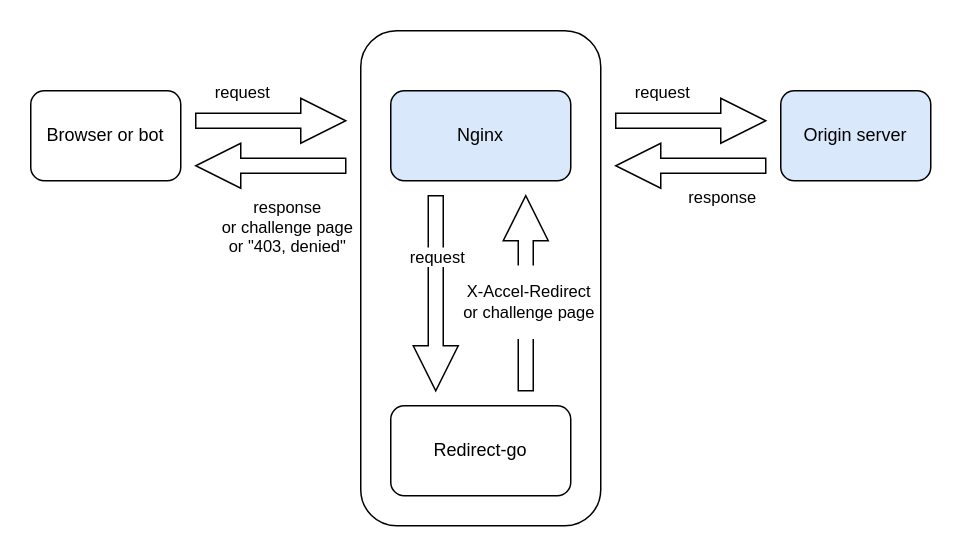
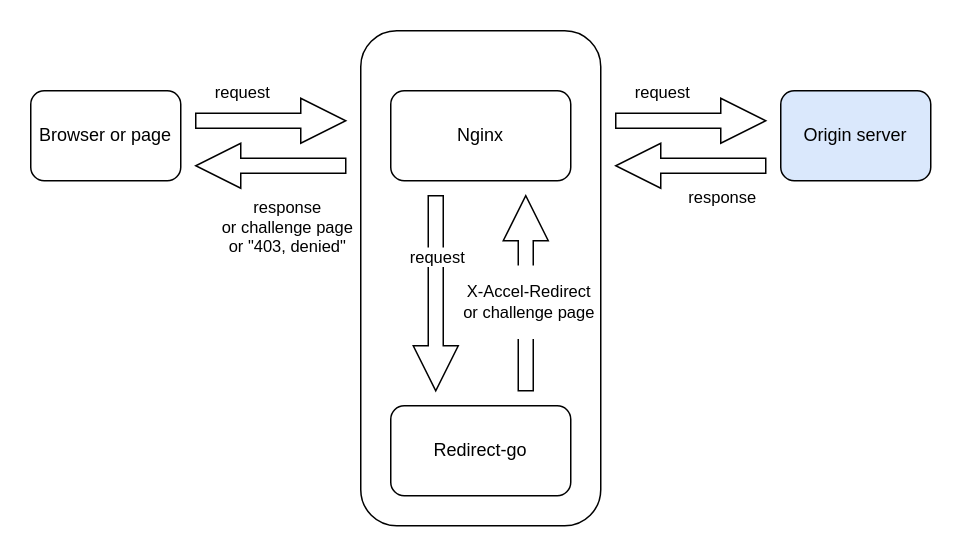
- <mxCell id="8" value="Browser or bot" style="rounded=1;whiteSpace=wrap;html=1;" vertex="1" parent="1"><mxGeometry x="20" y="60" width="100" height="60" as="geometry" /></mxCell>
+ <mxCell id="8" value="Browser or page" style="rounded=1;whiteSpace=wrap;html=1;" vertex="1" parent="1"><mxGeometry x="20" y="60" width="100" height="60" as="geometry" /></mxCell>
- <mxCell id="6" value="Nginx" style="rounded=1;whiteSpace=wrap;html=1;fillColor=#dae8fc;" vertex="1" parent="1"><mxGeometry x="260" y="60" width="120" height="60" as="geometry" /></mxCell>
+ <mxCell id="6" value="Nginx" style="rounded=1;whiteSpace=wrap;html=1;" vertex="1" parent="1"><mxGeometry x="260" y="60" width="120" height="60" as="geometry" /></mxCell>
